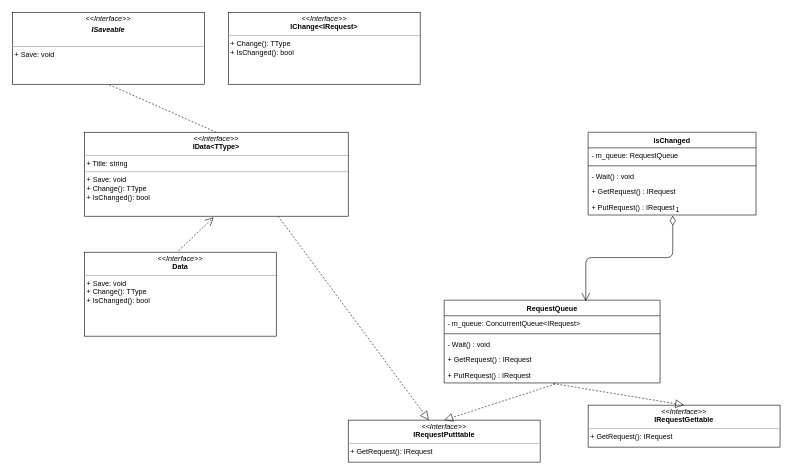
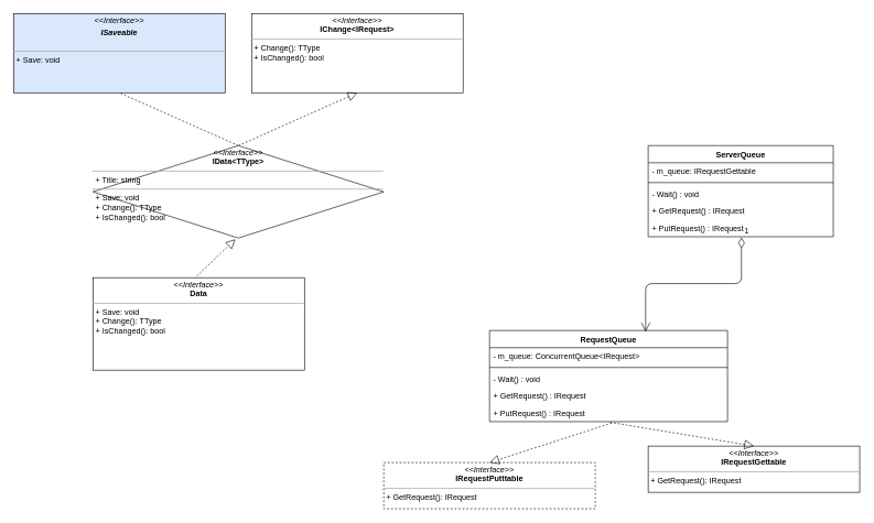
- <mxCell id="21" value="&lt;p style=&quot;margin: 0px ; margin-top: 4px ; text-align: center&quot;&gt;&lt;i&gt;&amp;lt;&amp;lt;Interface&amp;gt;&amp;gt;&lt;/i&gt;&lt;/p&gt;&lt;p style=&quot;margin: 0px ; margin-top: 4px ; text-align: center&quot;&gt;&lt;i&gt;&lt;b&gt;ISaveable&lt;/b&gt;&lt;/i&gt;&lt;br&gt;&lt;/p&gt;&lt;p style=&quot;margin: 0px ; margin-left: 4px&quot;&gt;&lt;br&gt;&lt;/p&gt;&lt;hr size=&quot;1&quot;&gt;&lt;p style=&quot;margin: 0px ; margin-left: 4px&quot;&gt;+ Save: void&lt;br&gt;&lt;/p&gt;" style="verticalAlign=top;align=left;overflow=fill;fontSize=12;fontFamily=Helvetica;html=1;" vertex="1" parent="1"><mxGeometry x="20" y="20" width="320" height="120" as="geometry" /></mxCell>
+ <mxCell id="21" value="&lt;p style=&quot;margin: 0px ; margin-top: 4px ; text-align: center&quot;&gt;&lt;i&gt;&amp;lt;&amp;lt;Interface&amp;gt;&amp;gt;&lt;/i&gt;&lt;/p&gt;&lt;p style=&quot;margin: 0px ; margin-top: 4px ; text-align: center&quot;&gt;&lt;i&gt;&lt;b&gt;ISaveable&lt;/b&gt;&lt;/i&gt;&lt;br&gt;&lt;/p&gt;&lt;p style=&quot;margin: 0px ; margin-left: 4px&quot;&gt;&lt;br&gt;&lt;/p&gt;&lt;hr size=&quot;1&quot;&gt;&lt;p style=&quot;margin: 0px ; margin-left: 4px&quot;&gt;+ Save: void&lt;br&gt;&lt;/p&gt;" style="verticalAlign=top;align=left;overflow=fill;fontSize=12;fontFamily=Helvetica;html=1;fillColor=#dae8fc;" vertex="1" parent="1"><mxGeometry x="20" y="20" width="320" height="120" as="geometry" /></mxCell>
- <mxCell id="11" value="IsChanged" style="swimlane;fontStyle=1;align=center;verticalAlign=top;childLayout=stackLayout;horizontal=1;startSize=26;horizontalStack=0;resizeParent=1;resizeParentMax=0;resizeLast=0;collapsible=1;marginBottom=0;" parent="1" vertex="1"><mxGeometry x="980" y="220" width="280" height="138" as="geometry" /></mxCell>
+ <mxCell id="11" value="ServerQueue" style="swimlane;fontStyle=1;align=center;verticalAlign=top;childLayout=stackLayout;horizontal=1;startSize=26;horizontalStack=0;resizeParent=1;resizeParentMax=0;resizeLast=0;collapsible=1;marginBottom=0;" parent="1" vertex="1"><mxGeometry x="980" y="220" width="280" height="138" as="geometry" /></mxCell>
- <mxCell id="12" value="- m_queue: RequestQueue" style="text;strokeColor=none;fillColor=none;align=left;verticalAlign=top;spacingLeft=4;spacingRight=4;overflow=hidden;rotatable=0;points=[[0,0.5],[1,0.5]];portConstraint=eastwest;" parent="11" vertex="1"><mxGeometry y="26" width="280" height="26" as="geometry" /></mxCell>
+ <mxCell id="12" value="- m_queue: IRequestGettable" style="text;strokeColor=none;fillColor=none;align=left;verticalAlign=top;spacingLeft=4;spacingRight=4;overflow=hidden;rotatable=0;points=[[0,0.5],[1,0.5]];portConstraint=eastwest;" parent="11" vertex="1"><mxGeometry y="26" width="280" height="26" as="geometry" /></mxCell>
- <mxCell id="23" value="&lt;p style=&quot;margin: 0px ; margin-top: 4px ; text-align: center&quot;&gt;&lt;i&gt;&amp;lt;&amp;lt;Interface&amp;gt;&amp;gt;&lt;/i&gt;&lt;br&gt;&lt;b&gt;IData&amp;lt;TType&amp;gt;&lt;/b&gt;&lt;/p&gt;&lt;hr size=&quot;1&quot;&gt;&lt;p style=&quot;margin: 0px 0px 0px 4px&quot;&gt;&lt;/p&gt;&lt;p style=&quot;margin: 0px 0px 0px 4px&quot;&gt;+ Title: string&lt;br&gt;&lt;/p&gt;&lt;hr size=&quot;1&quot;&gt;&lt;p style=&quot;margin: 0px 0px 0px 4px&quot;&gt;&lt;/p&gt;&lt;p style=&quot;margin: 0px 0px 0px 4px&quot;&gt;+ Save: void&lt;br&gt;+ Change(): TType&lt;/p&gt;&lt;p style=&quot;margin: 0px 0px 0px 4px&quot;&gt;+ IsChanged(): bool&lt;/p&gt;" style="verticalAlign=top;align=left;overflow=fill;fontSize=12;fontFamily=Helvetica;html=1;" vertex="1" parent="1"><mxGeometry y="220" width="440" height="140" as="geometry" x="140" /></mxCell>
+ <mxCell id="23" value="&lt;p style=&quot;margin: 0px ; margin-top: 4px ; text-align: center&quot;&gt;&lt;i&gt;&amp;lt;&amp;lt;Interface&amp;gt;&amp;gt;&lt;/i&gt;&lt;br&gt;&lt;b&gt;IData&amp;lt;TType&amp;gt;&lt;/b&gt;&lt;/p&gt;&lt;hr size=&quot;1&quot;&gt;&lt;p style=&quot;margin: 0px 0px 0px 4px&quot;&gt;&lt;/p&gt;&lt;p style=&quot;margin: 0px 0px 0px 4px&quot;&gt;+ Title: string&lt;br&gt;&lt;/p&gt;&lt;hr size=&quot;1&quot;&gt;&lt;p style=&quot;margin: 0px 0px 0px 4px&quot;&gt;&lt;/p&gt;&lt;p style=&quot;margin: 0px 0px 0px 4px&quot;&gt;+ Save: void&lt;br&gt;+ Change(): TType&lt;/p&gt;&lt;p style=&quot;margin: 0px 0px 0px 4px&quot;&gt;+ IsChanged(): bool&lt;/p&gt;" style="rhombus;verticalAlign=top;align=left;overflow=fill;fontSize=12;fontFamily=Helvetica;html=1;" vertex="1" parent="1"><mxGeometry y="220" width="440" height="140" as="geometry" x="140" /></mxCell>
- <mxCell id="25" value="" style="endArrow=open;dashed=1;endFill=0;endSize=12;html=1;exitX=0.491;exitY=-0.017;exitDx=0;exitDy=0;entryX=0.49;entryY=1.013;entryDx=0;entryDy=0;entryPerimeter=0;exitPerimeter=0;" edge="1" parent="1" source="24" target="23"><mxGeometry width="160" relative="1" as="geometry"><mxPoint x="540" y="470" as="sourcePoint" /><mxPoint x="360" y="390" as="targetPoint" /></mxGeometry></mxCell>
+ <mxCell id="25" value="" style="endArrow=block;dashed=1;endFill=0;endSize=12;html=1;exitX=0.491;exitY=-0.017;exitDx=0;exitDy=0;entryX=0.49;entryY=1.013;entryDx=0;entryDy=0;entryPerimeter=0;exitPerimeter=0;" edge="1" parent="1" source="24" target="23"><mxGeometry width="160" relative="1" as="geometry"><mxPoint x="540" y="470" as="sourcePoint" /><mxPoint x="360" y="390" as="targetPoint" /></mxGeometry></mxCell>
- <mxCell id="22" value="" style="endArrow=block;dashed=1;endFill=0;endSize=12;html=1;exitX=0.5;exitY=0;exitDx=0;exitDy=0;" edge="1" parent="1" source="23" target="3"><mxGeometry width="160" relative="1" as="geometry"><mxPoint x="360" y="220" as="sourcePoint" /><mxPoint x="600" y="170" as="targetPoint" /></mxGeometry></mxCell>
+ <mxCell id="22" value="" style="endArrow=block;dashed=1;endFill=0;endSize=12;html=1;exitX=0.5;exitY=0;exitDx=0;exitDy=0;entryX=0.5;entryY=1;entryDx=0;entryDy=0;" edge="1" parent="1" source="23" target="10"><mxGeometry width="160" relative="1" as="geometry"><mxPoint x="360" y="220" as="sourcePoint" /><mxPoint x="600" y="170" as="targetPoint" /></mxGeometry></mxCell>
- <mxCell id="3" value="&lt;p style=&quot;margin: 0px ; margin-top: 4px ; text-align: center&quot;&gt;&lt;i&gt;&amp;lt;&amp;lt;Interface&amp;gt;&amp;gt;&lt;/i&gt;&lt;br&gt;&lt;b&gt;IRequestPutttable&lt;/b&gt;&lt;/p&gt;&lt;hr size=&quot;1&quot;&gt;&lt;p style=&quot;margin: 0px ; margin-left: 4px&quot;&gt;&lt;/p&gt;&lt;p style=&quot;margin: 0px ; margin-left: 4px&quot;&gt;+ GetRequest(): IRequest&lt;br&gt;&lt;/p&gt;" style="verticalAlign=top;align=left;overflow=fill;fontSize=12;fontFamily=Helvetica;html=1;" parent="1" vertex="1"><mxGeometry x="580" y="700" width="320" height="70" as="geometry" /></mxCell>
+ <mxCell id="3" value="&lt;p style=&quot;margin: 0px ; margin-top: 4px ; text-align: center&quot;&gt;&lt;i&gt;&amp;lt;&amp;lt;Interface&amp;gt;&amp;gt;&lt;/i&gt;&lt;br&gt;&lt;b&gt;IRequestPutttable&lt;/b&gt;&lt;/p&gt;&lt;hr size=&quot;1&quot;&gt;&lt;p style=&quot;margin: 0px ; margin-left: 4px&quot;&gt;&lt;/p&gt;&lt;p style=&quot;margin: 0px ; margin-left: 4px&quot;&gt;+ GetRequest(): IRequest&lt;br&gt;&lt;/p&gt;" style="verticalAlign=top;align=left;overflow=fill;fontSize=12;fontFamily=Helvetica;html=1;dashed=1;" parent="1" vertex="1"><mxGeometry x="580" y="700" width="320" height="70" as="geometry" /></mxCell>
